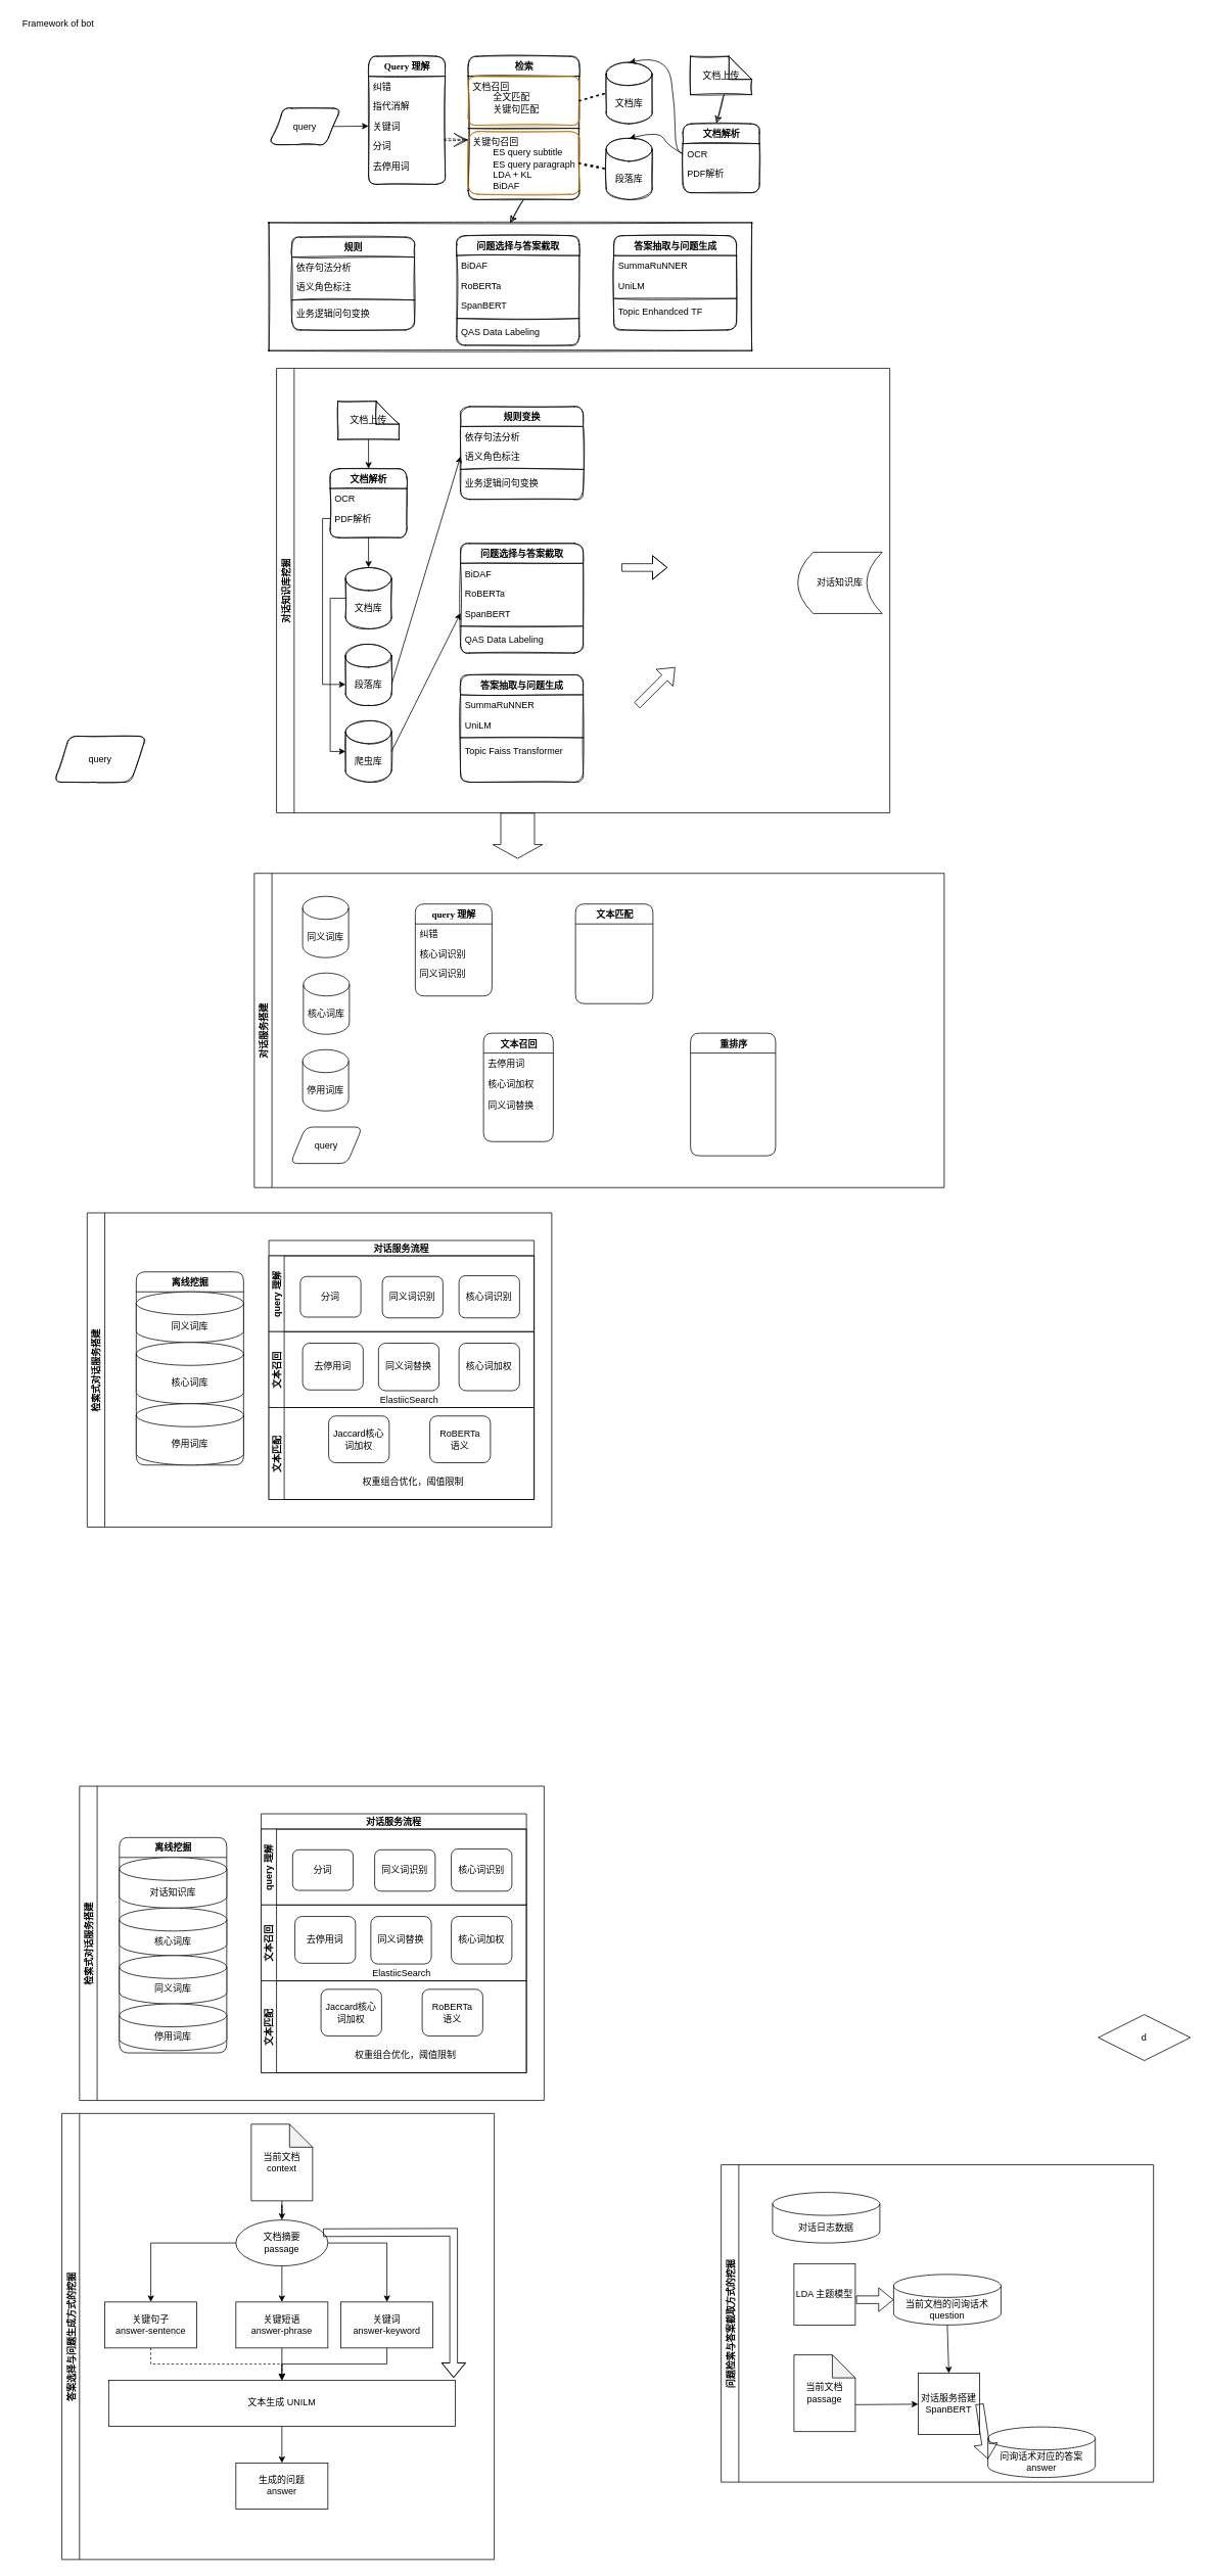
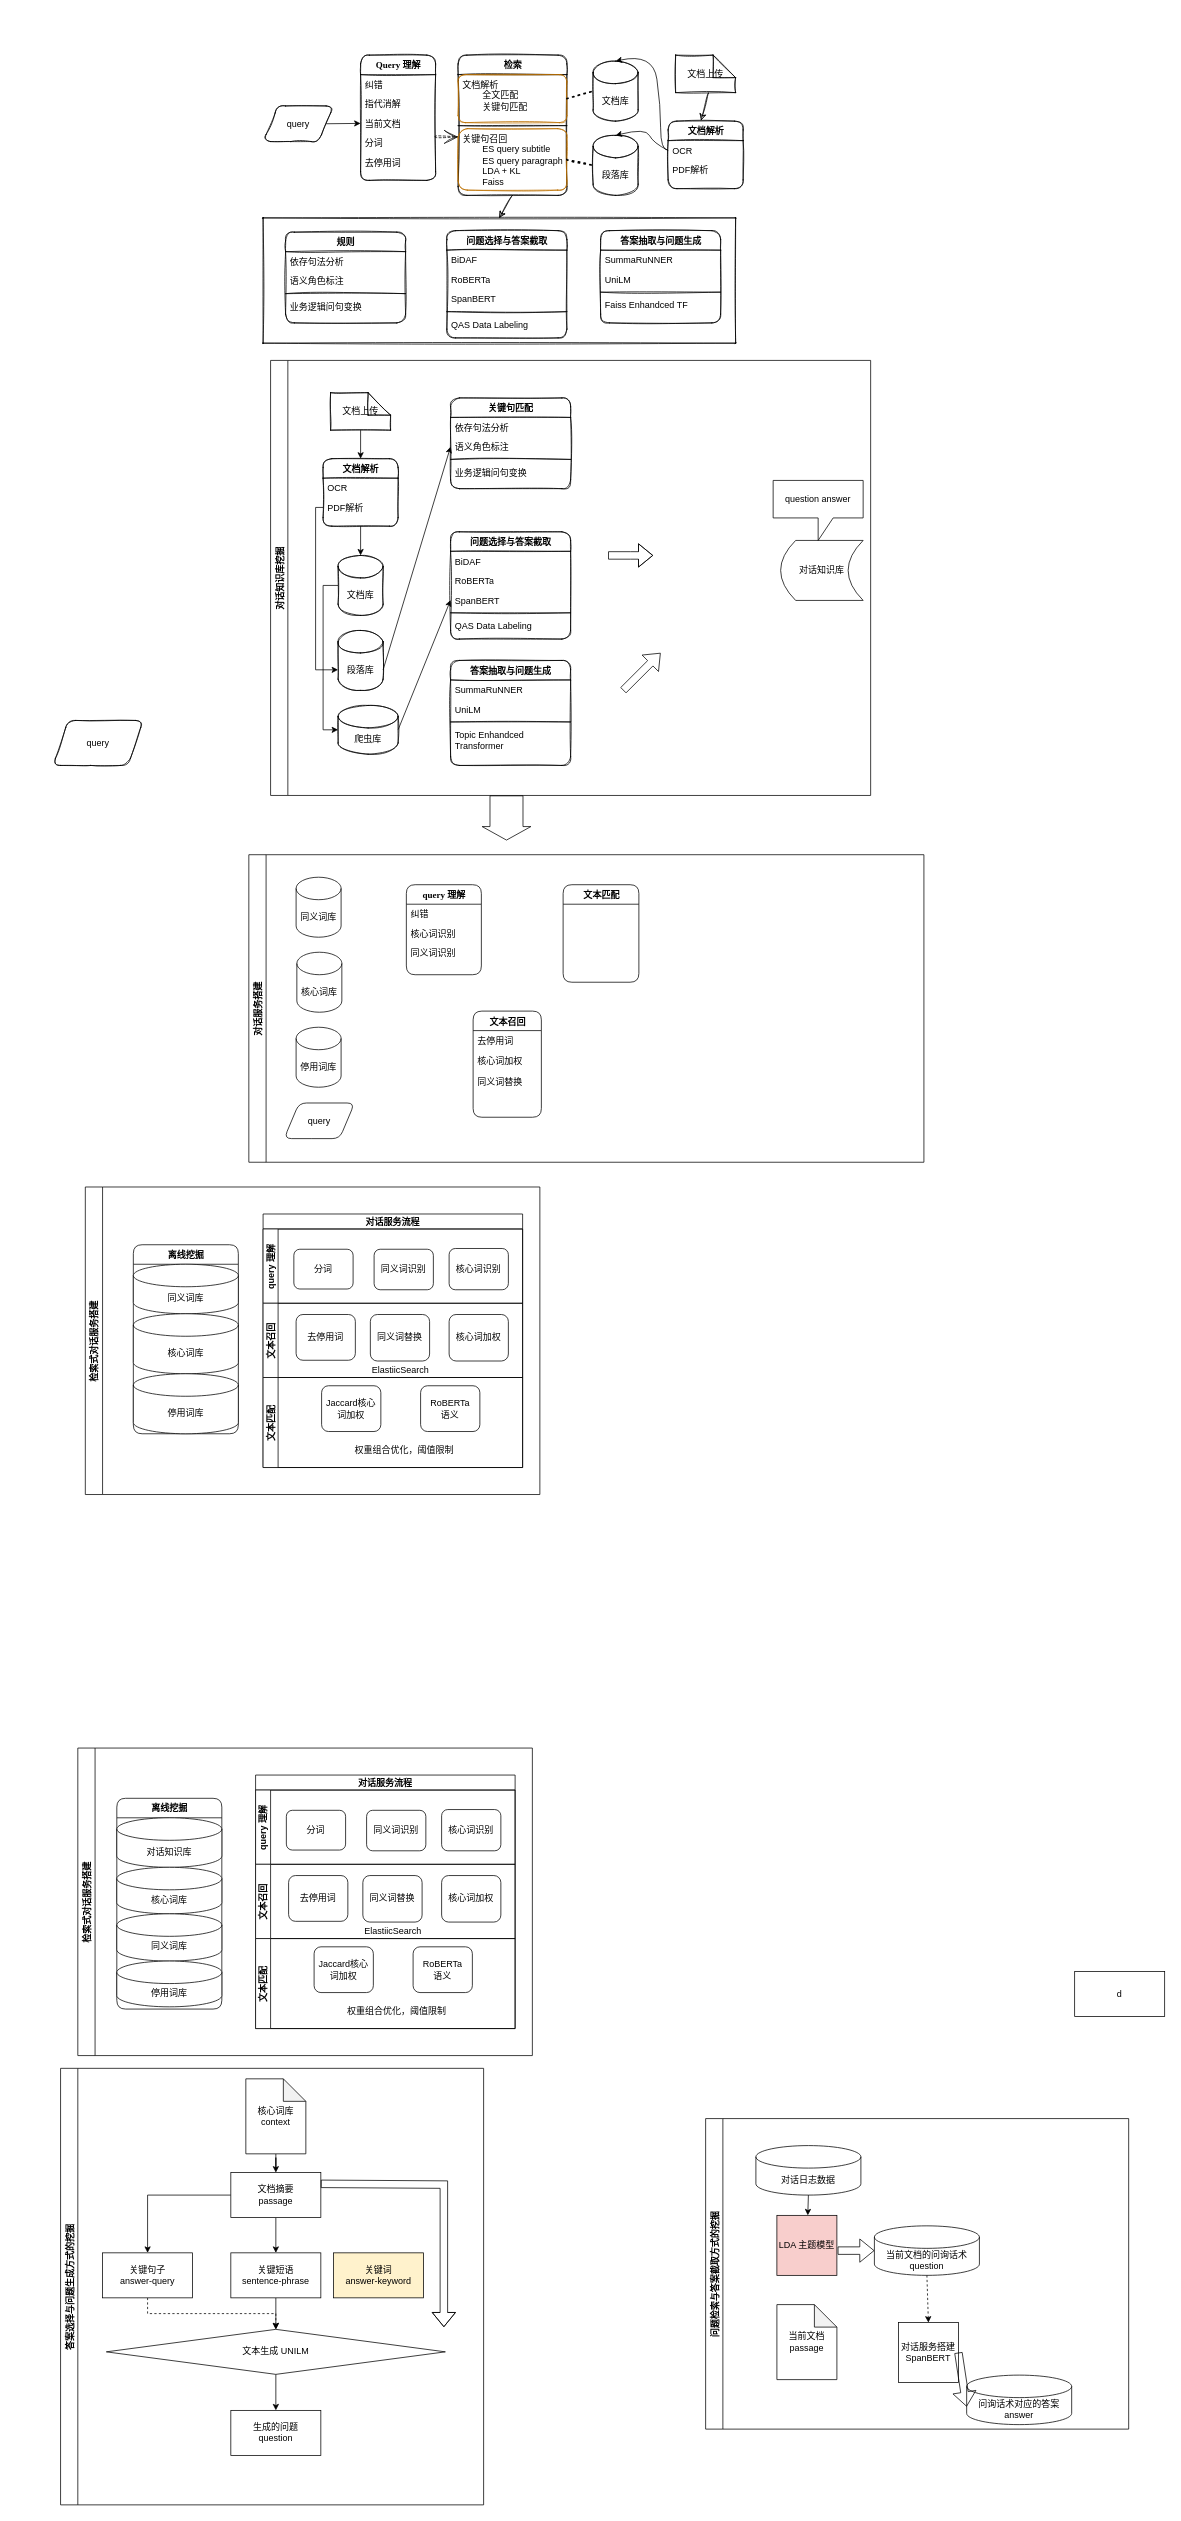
- <mxCell id="38" value="Framework of bot&lt;br&gt;" style="text;html=1;align=center;verticalAlign=middle;resizable=0;points=[];autosize=1;strokeColor=none;fillColor=none;" parent="1" vertex="1"><mxGeometry x="20" y="20" width="110" height="20" as="geometry" /></mxCell>
- <mxCell id="10" value="文档召回&lt;br&gt;&lt;span style=&quot;white-space: pre;&quot;&gt;&#09;&lt;/span&gt;全文匹配&lt;br&gt;&amp;nbsp; &amp;nbsp; &amp;nbsp; &amp;nbsp; 关键句匹配" style="text;html=1;strokeColor=#BD7000;fillColor=none;align=left;verticalAlign=top;spacingLeft=4;spacingRight=4;whiteSpace=wrap;overflow=hidden;rotatable=0;points=[[0,0.5],[1,0.5]];portConstraint=eastwest;fontColor=#000000;rounded=1;sketch=1;" parent="9" vertex="1"><mxGeometry y="26" width="145" height="64" as="geometry" /></mxCell>
+ <mxCell id="10" value="文档解析&lt;br&gt;&lt;span style=&quot;white-space: pre;&quot;&gt;&#09;&lt;/span&gt;全文匹配&lt;br&gt;&amp;nbsp; &amp;nbsp; &amp;nbsp; &amp;nbsp; 关键句匹配" style="text;html=1;strokeColor=#BD7000;fillColor=none;align=left;verticalAlign=top;spacingLeft=4;spacingRight=4;whiteSpace=wrap;overflow=hidden;rotatable=0;points=[[0,0.5],[1,0.5]];portConstraint=eastwest;fontColor=#000000;rounded=1;sketch=1;" parent="9" vertex="1"><mxGeometry y="26" width="145" height="64" as="geometry" /></mxCell>
- <mxCell id="6" value="关键词&lt;br&gt;" style="text;html=1;strokeColor=none;fillColor=none;align=left;verticalAlign=top;spacingLeft=4;spacingRight=4;whiteSpace=wrap;overflow=hidden;rotatable=0;points=[[0,0.5],[1,0.5]];portConstraint=eastwest;rounded=1;sketch=1;" parent="3" vertex="1"><mxGeometry y="78" width="100" height="26" as="geometry" /></mxCell>
+ <mxCell id="6" value="当前文档&lt;br&gt;" style="text;html=1;strokeColor=none;fillColor=none;align=left;verticalAlign=top;spacingLeft=4;spacingRight=4;whiteSpace=wrap;overflow=hidden;rotatable=0;points=[[0,0.5],[1,0.5]];portConstraint=eastwest;rounded=1;sketch=1;" parent="3" vertex="1"><mxGeometry y="78" width="100" height="26" as="geometry" /></mxCell>
- <mxCell id="12" value="关键句召回&lt;br&gt;&lt;span style=&quot;white-space: pre;&quot;&gt;&#09;&lt;/span&gt;ES query subtitle&lt;br&gt;&amp;nbsp; &amp;nbsp; &amp;nbsp; &amp;nbsp; ES query paragraph&lt;br&gt;&amp;nbsp; &amp;nbsp; &amp;nbsp; &amp;nbsp; LDA + KL&amp;nbsp;&lt;br&gt;&amp;nbsp; &amp;nbsp; &amp;nbsp; &amp;nbsp; BiDAF" style="text;html=1;strokeColor=#BD7000;fillColor=none;align=left;verticalAlign=top;spacingLeft=4;spacingRight=4;whiteSpace=wrap;overflow=hidden;rotatable=0;points=[[0,0.5],[1,0.5]];portConstraint=eastwest;fontColor=#000000;rounded=1;sketch=1;" parent="9" vertex="1"><mxGeometry y="98" width="145" height="82" as="geometry" /></mxCell>
+ <mxCell id="12" value="关键句召回&lt;br&gt;&lt;span style=&quot;white-space: pre;&quot;&gt;&#09;&lt;/span&gt;ES query subtitle&lt;br&gt;&amp;nbsp; &amp;nbsp; &amp;nbsp; &amp;nbsp; ES query paragraph&lt;br&gt;&amp;nbsp; &amp;nbsp; &amp;nbsp; &amp;nbsp; LDA + KL&amp;nbsp;&lt;br&gt;&amp;nbsp; &amp;nbsp; &amp;nbsp; &amp;nbsp; Faiss" style="text;html=1;strokeColor=#BD7000;fillColor=none;align=left;verticalAlign=top;spacingLeft=4;spacingRight=4;whiteSpace=wrap;overflow=hidden;rotatable=0;points=[[0,0.5],[1,0.5]];portConstraint=eastwest;fontColor=#000000;rounded=1;sketch=1;" parent="9" vertex="1"><mxGeometry y="98" width="145" height="82" as="geometry" /></mxCell>
- <mxCell id="30" value="Topic Enhandced TF" style="text;html=1;strokeColor=none;fillColor=none;align=left;verticalAlign=top;spacingLeft=4;spacingRight=4;whiteSpace=wrap;overflow=hidden;rotatable=0;points=[[0,0.5],[1,0.5]];portConstraint=eastwest;rounded=1;sketch=1;" parent="26" vertex="1"><mxGeometry y="86" width="160" height="26" as="geometry" /></mxCell>
+ <mxCell id="30" value="Faiss Enhandced TF" style="text;html=1;strokeColor=none;fillColor=none;align=left;verticalAlign=top;spacingLeft=4;spacingRight=4;whiteSpace=wrap;overflow=hidden;rotatable=0;points=[[0,0.5],[1,0.5]];portConstraint=eastwest;rounded=1;sketch=1;" parent="26" vertex="1"><mxGeometry y="86" width="160" height="26" as="geometry" /></mxCell>
- <mxCell id="47" value="规则变换" style="swimlane;html=1;fontStyle=1;align=center;verticalAlign=top;childLayout=stackLayout;horizontal=1;startSize=26;horizontalStack=0;resizeParent=1;resizeLast=0;collapsible=1;marginBottom=0;swimlaneFillColor=#ffffff;rounded=1;shadow=0;comic=0;labelBackgroundColor=none;strokeWidth=1;fillColor=none;fontFamily=Verdana;fontSize=12;sketch=1;" parent="46" vertex="1"><mxGeometry x="240" y="50" width="160" height="121" as="geometry" /></mxCell>
+ <mxCell id="47" value="关键句匹配" style="swimlane;html=1;fontStyle=1;align=center;verticalAlign=top;childLayout=stackLayout;horizontal=1;startSize=26;horizontalStack=0;resizeParent=1;resizeLast=0;collapsible=1;marginBottom=0;swimlaneFillColor=#ffffff;rounded=1;shadow=0;comic=0;labelBackgroundColor=none;strokeWidth=1;fillColor=none;fontFamily=Verdana;fontSize=12;sketch=1;" parent="46" vertex="1"><mxGeometry x="240" y="50" width="160" height="121" as="geometry" /></mxCell>
+ <mxCell id="79" value="question answer" style="shape=callout;whiteSpace=wrap;html=1;perimeter=calloutPerimeter;strokeColor=default;fillColor=none;" parent="46" vertex="1"><mxGeometry x="670" y="160" width="120" height="80" as="geometry" /></mxCell>
- <mxCell id="76" value="爬虫库" style="shape=cylinder3;whiteSpace=wrap;html=1;boundedLbl=1;backgroundOutline=1;size=15;rounded=1;sketch=1;" parent="46" vertex="1"><mxGeometry x="90" y="460" width="60" height="80" as="geometry" /></mxCell>
+ <mxCell id="76" value="爬虫库" style="shape=cylinder3;whiteSpace=wrap;html=1;boundedLbl=1;backgroundOutline=1;size=15;rounded=1;sketch=1;" parent="46" vertex="1"><mxGeometry x="90" y="460" width="80" height="65" as="geometry" /></mxCell>
- <mxCell id="62" value="Topic Faiss Transformer&lt;br&gt;" style="text;html=1;strokeColor=none;fillColor=none;align=left;verticalAlign=top;spacingLeft=4;spacingRight=4;whiteSpace=wrap;overflow=hidden;rotatable=0;points=[[0,0.5],[1,0.5]];portConstraint=eastwest;rounded=1;sketch=1;" parent="58" vertex="1"><mxGeometry y="86" width="160" height="34" as="geometry" /></mxCell>
+ <mxCell id="62" value="Topic Enhandced Transformer&lt;br&gt;" style="text;html=1;strokeColor=none;fillColor=none;align=left;verticalAlign=top;spacingLeft=4;spacingRight=4;whiteSpace=wrap;overflow=hidden;rotatable=0;points=[[0,0.5],[1,0.5]];portConstraint=eastwest;rounded=1;sketch=1;" parent="58" vertex="1"><mxGeometry y="86" width="160" height="34" as="geometry" /></mxCell>
- <mxCell id="87" value="重排序" style="swimlane;html=1;fontStyle=1;align=center;verticalAlign=top;childLayout=stackLayout;horizontal=1;startSize=26;horizontalStack=0;resizeParent=1;resizeLast=0;collapsible=1;marginBottom=0;swimlaneFillColor=none;rounded=1;shadow=0;comic=0;labelBackgroundColor=none;strokeWidth=1;fontFamily=Verdana;fontSize=12;fillColor=none;fontColor=#000000;strokeColor=default;sketch=0;" parent="80" vertex="1"><mxGeometry x="569" y="208.5" width="111" height="160" as="geometry" /></mxCell>
- <mxCell id="147" value="d" style="rhombus;whiteSpace=wrap;html=1;" vertex="1" parent="1"><mxGeometry x="1432" y="2628" width="120" height="60" as="geometry" /></mxCell>
+ <mxCell id="147" value="d" style="whiteSpace=wrap;html=1;" vertex="1" parent="1"><mxGeometry x="1432" y="2628" width="120" height="60" as="geometry" /></mxCell>
- <mxCell id="150" value="当前文档&lt;br&gt;context" style="shape=note;whiteSpace=wrap;html=1;backgroundOutline=1;darkOpacity=0.05;" vertex="1" parent="148"><mxGeometry x="247" y="14" width="80" height="100" as="geometry" /></mxCell>
+ <mxCell id="150" value="核心词库&lt;br&gt;context" style="shape=note;whiteSpace=wrap;html=1;backgroundOutline=1;darkOpacity=0.05;" vertex="1" parent="148"><mxGeometry x="247" y="14" width="80" height="100" as="geometry" /></mxCell>
- <mxCell id="158" value="文档摘要&lt;br&gt;passage" style="ellipse;whiteSpace=wrap;html=1;" vertex="1" parent="148"><mxGeometry x="227" y="139" width="120" height="60" as="geometry" /></mxCell>
+ <mxCell id="158" value="文档摘要&lt;br&gt;passage" style="rounded=0;whiteSpace=wrap;html=1;" vertex="1" parent="148"><mxGeometry x="227" y="139" width="120" height="60" as="geometry" /></mxCell>
+ <mxCell id="139" value="" style="endArrow=classic;html=1;rounded=0;exitX=0.5;exitY=1;exitDx=0;exitDy=0;exitPerimeter=0;" edge="1" parent="135" source="136" target="138"><mxGeometry width="50" height="50" relative="1" as="geometry"><mxPoint x="681" y="115" as="sourcePoint" /><mxPoint x="326" y="124" as="targetPoint" /></mxGeometry></mxCell>
- <mxCell id="155" value="" style="edgeStyle=orthogonalEdgeStyle;rounded=0;orthogonalLoop=1;jettySize=auto;html=1;" edge="1" parent="148" source="158" target="160"><mxGeometry relative="1" as="geometry" /></mxCell>
- <mxCell id="138" value="LDA 主题模型" style="whiteSpace=wrap;html=1;aspect=fixed;" vertex="1" parent="135"><mxGeometry x="95" y="129" width="80" height="80" as="geometry" /></mxCell>
+ <mxCell id="138" value="LDA 主题模型" style="whiteSpace=wrap;html=1;aspect=fixed;fillColor=#f8cecc;" vertex="1" parent="135"><mxGeometry x="95" y="129" width="80" height="80" as="geometry" /></mxCell>
- <mxCell id="152" value="关键句子&lt;br&gt;answer-sentence" style="rounded=0;whiteSpace=wrap;html=1;" vertex="1" parent="148"><mxGeometry x="56" y="246" width="120" height="60" as="geometry" /></mxCell>
+ <mxCell id="152" value="关键句子&lt;br&gt;answer-query" style="rounded=0;whiteSpace=wrap;html=1;" vertex="1" parent="148"><mxGeometry x="56" y="246" width="120" height="60" as="geometry" /></mxCell>
- <mxCell id="154" value="关键短语&lt;br&gt;answer-phrase" style="rounded=0;whiteSpace=wrap;html=1;" vertex="1" parent="148"><mxGeometry x="227" y="246" width="120" height="60" as="geometry" /></mxCell>
+ <mxCell id="154" value="关键短语&lt;br&gt;sentence-phrase" style="rounded=0;whiteSpace=wrap;html=1;" vertex="1" parent="148"><mxGeometry x="227" y="246" width="120" height="60" as="geometry" /></mxCell>
- <mxCell id="160" value="关键词&lt;br&gt;answer-keyword" style="rounded=0;whiteSpace=wrap;html=1;" vertex="1" parent="148"><mxGeometry x="364" y="246" width="120" height="60" as="geometry" /></mxCell>
+ <mxCell id="160" value="关键词&lt;br&gt;answer-keyword" style="rounded=0;whiteSpace=wrap;html=1;fillColor=#fff2cc;" vertex="1" parent="148"><mxGeometry x="364" y="246" width="120" height="60" as="geometry" /></mxCell>
- <mxCell id="144" value="" style="endArrow=classic;html=1;rounded=0;exitX=0.5;exitY=1;exitDx=0;exitDy=0;exitPerimeter=0;entryX=0.5;entryY=0;entryDx=0;entryDy=0;" edge="1" parent="135" source="140" target="142"><mxGeometry width="50" height="50" relative="1" as="geometry"><mxPoint x="652" y="95" as="sourcePoint" /><mxPoint x="702" y="45" as="targetPoint" /></mxGeometry></mxCell>
+ <mxCell id="144" value="" style="endArrow=classic;html=1;rounded=0;exitX=0.5;exitY=1;exitDx=0;exitDy=0;exitPerimeter=0;entryX=0.5;entryY=0;entryDx=0;entryDy=0;dashed=1;" edge="1" parent="135" source="140" target="142"><mxGeometry width="50" height="50" relative="1" as="geometry"><mxPoint x="652" y="95" as="sourcePoint" /><mxPoint x="702" y="45" as="targetPoint" /></mxGeometry></mxCell>
- <mxCell id="159" value="" style="edgeStyle=orthogonalEdgeStyle;rounded=0;orthogonalLoop=1;jettySize=auto;html=1;" edge="1" parent="148" source="160" target="162"><mxGeometry relative="1" as="geometry" /></mxCell>
- <mxCell id="162" value="文本生成 UNILM" style="rounded=0;whiteSpace=wrap;html=1;" vertex="1" parent="148"><mxGeometry x="61" y="348" width="452" height="60" as="geometry" /></mxCell>
+ <mxCell id="162" value="文本生成 UNILM" style="rhombus;whiteSpace=wrap;html=1;" vertex="1" parent="148"><mxGeometry x="61" y="348" width="452" height="60" as="geometry" /></mxCell>
- <mxCell id="143" value="" style="endArrow=classic;html=1;rounded=0;exitX=0;exitY=0;exitDx=80;exitDy=65;exitPerimeter=0;" edge="1" parent="135" source="137" target="142"><mxGeometry width="50" height="50" relative="1" as="geometry"><mxPoint x="652" y="95" as="sourcePoint" /><mxPoint x="702" y="45" as="targetPoint" /></mxGeometry></mxCell>
- <mxCell id="163" value="生成的问题&lt;br&gt;answer" style="rounded=0;whiteSpace=wrap;html=1;" vertex="1" parent="148"><mxGeometry x="227" y="456" width="120" height="60" as="geometry" /></mxCell>
+ <mxCell id="163" value="生成的问题&lt;br&gt;question" style="rounded=0;whiteSpace=wrap;html=1;" vertex="1" parent="148"><mxGeometry x="227" y="456" width="120" height="60" as="geometry" /></mxCell>
